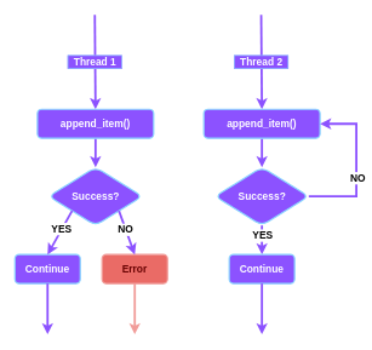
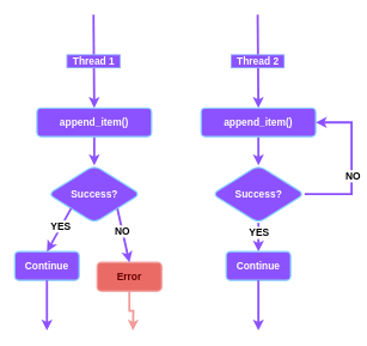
- <mxCell id="14" value="Error" style="rounded=1;whiteSpace=wrap;html=1;labelBackgroundColor=none;labelBorderColor=none;fontSize=14;fontColor=#660000;strokeColor=#F19C99;strokeWidth=2;fillColor=#EA6B66;fontStyle=1" vertex="1" parent="1"><mxGeometry x="140" y="350" width="90" height="40" as="geometry" /></mxCell>
+ <mxCell id="14" value="Error" style="rounded=1;whiteSpace=wrap;html=1;labelBackgroundColor=none;labelBorderColor=none;fontSize=14;fontColor=#660000;strokeColor=#F19C99;strokeWidth=2;fillColor=#EA6B66;fontStyle=1" vertex="1" parent="1"><mxGeometry x="135" y="365" width="90" height="40" as="geometry" /></mxCell>
